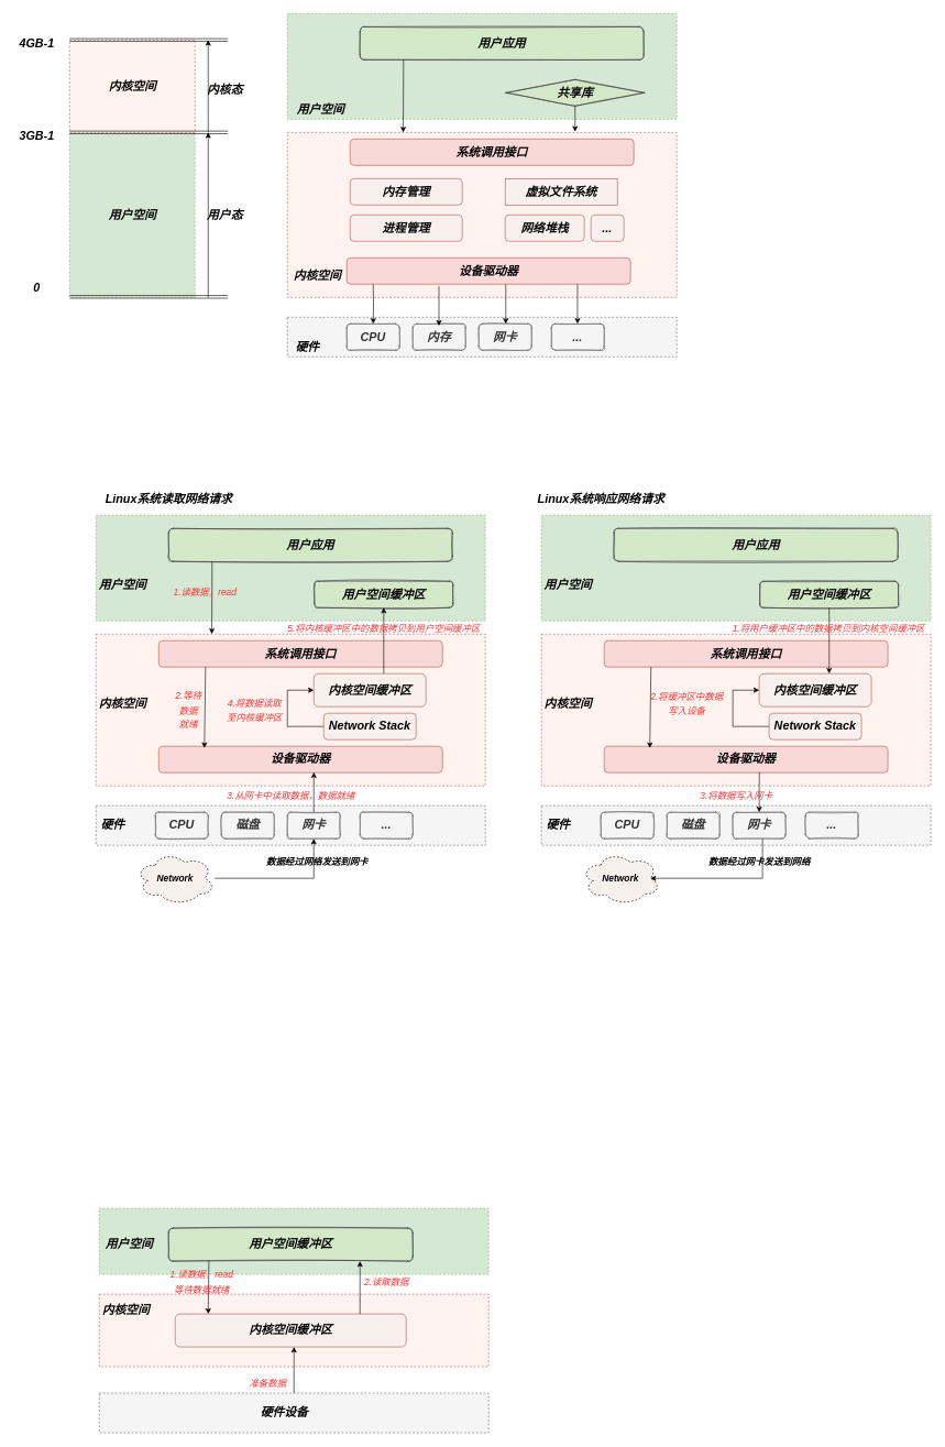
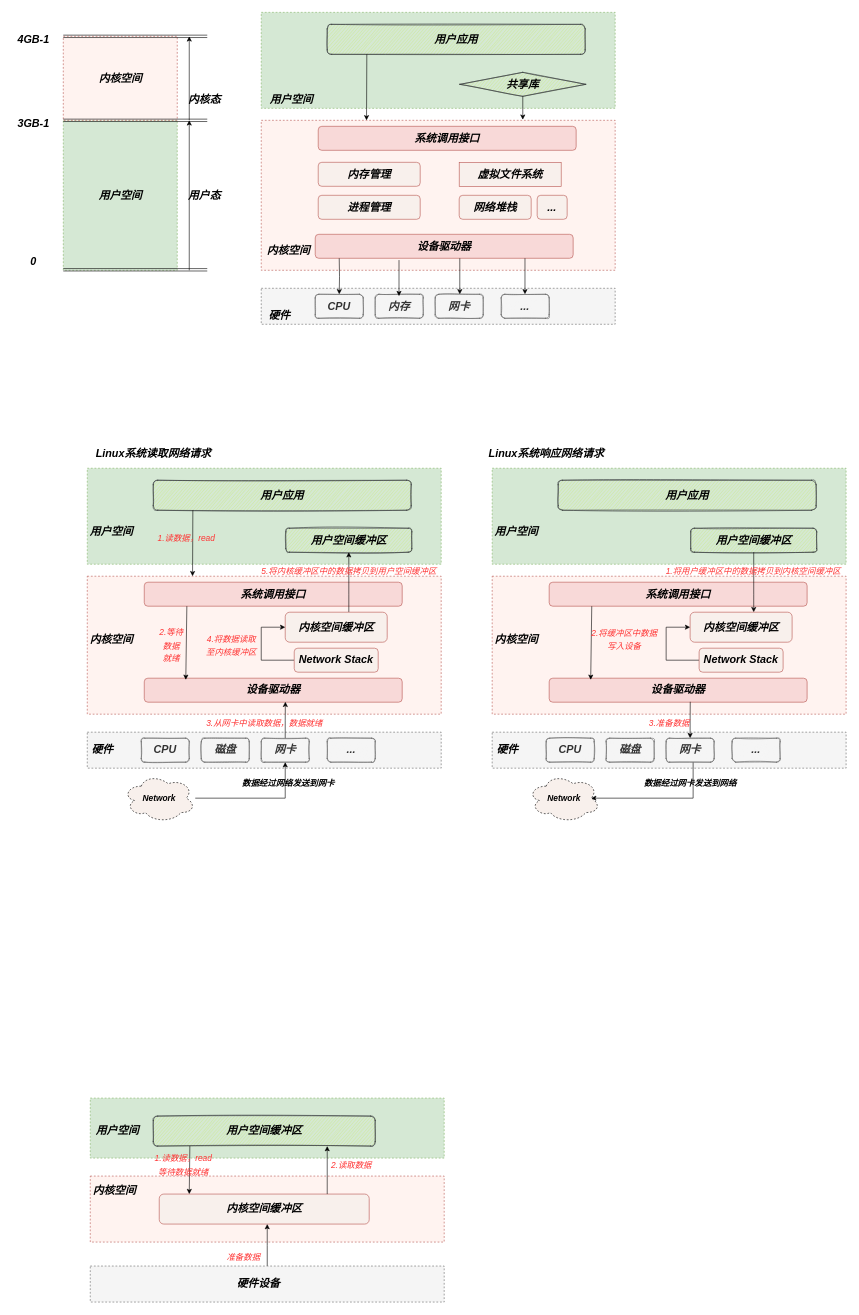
- <mxCell id="37" value="&lt;b&gt;&lt;i&gt;内核态&lt;/i&gt;&lt;/b&gt;" style="text;html=1;align=center;verticalAlign=middle;resizable=0;points=[];autosize=1;strokeColor=none;fillColor=none;fontSize=18;" vertex="1" parent="1"><mxGeometry x="305" y="120" width="70" height="30" as="geometry" /></mxCell>
+ <mxCell id="37" value="&lt;b&gt;&lt;i&gt;内核态&lt;/i&gt;&lt;/b&gt;" style="text;html=1;align=center;verticalAlign=middle;resizable=0;points=[];autosize=1;strokeColor=none;fillColor=none;fontSize=18;" vertex="1" parent="1"><mxGeometry x="305" y="150" width="70" height="30" as="geometry" /></mxCell>
- <mxCell id="95" value="&lt;span style=&quot;font-size: 14px;&quot;&gt;&lt;i&gt;&lt;font color=&quot;#ff3333&quot;&gt;3.将数据写入网卡&lt;/font&gt;&lt;/i&gt;&lt;/span&gt;" style="text;html=1;align=center;verticalAlign=middle;resizable=0;points=[];autosize=1;strokeColor=none;fillColor=none;fontSize=18;" vertex="1" parent="1"><mxGeometry x="1050" y="1190" width="130" height="30" as="geometry" /></mxCell>
+ <mxCell id="95" value="&lt;span style=&quot;font-size: 14px;&quot;&gt;&lt;i&gt;&lt;font color=&quot;#ff3333&quot;&gt;3.准备数据&lt;/font&gt;&lt;/i&gt;&lt;/span&gt;" style="text;html=1;align=center;verticalAlign=middle;resizable=0;points=[];autosize=1;strokeColor=none;fillColor=none;fontSize=18;" vertex="1" parent="1"><mxGeometry x="1050" y="1190" width="130" height="30" as="geometry" /></mxCell>
